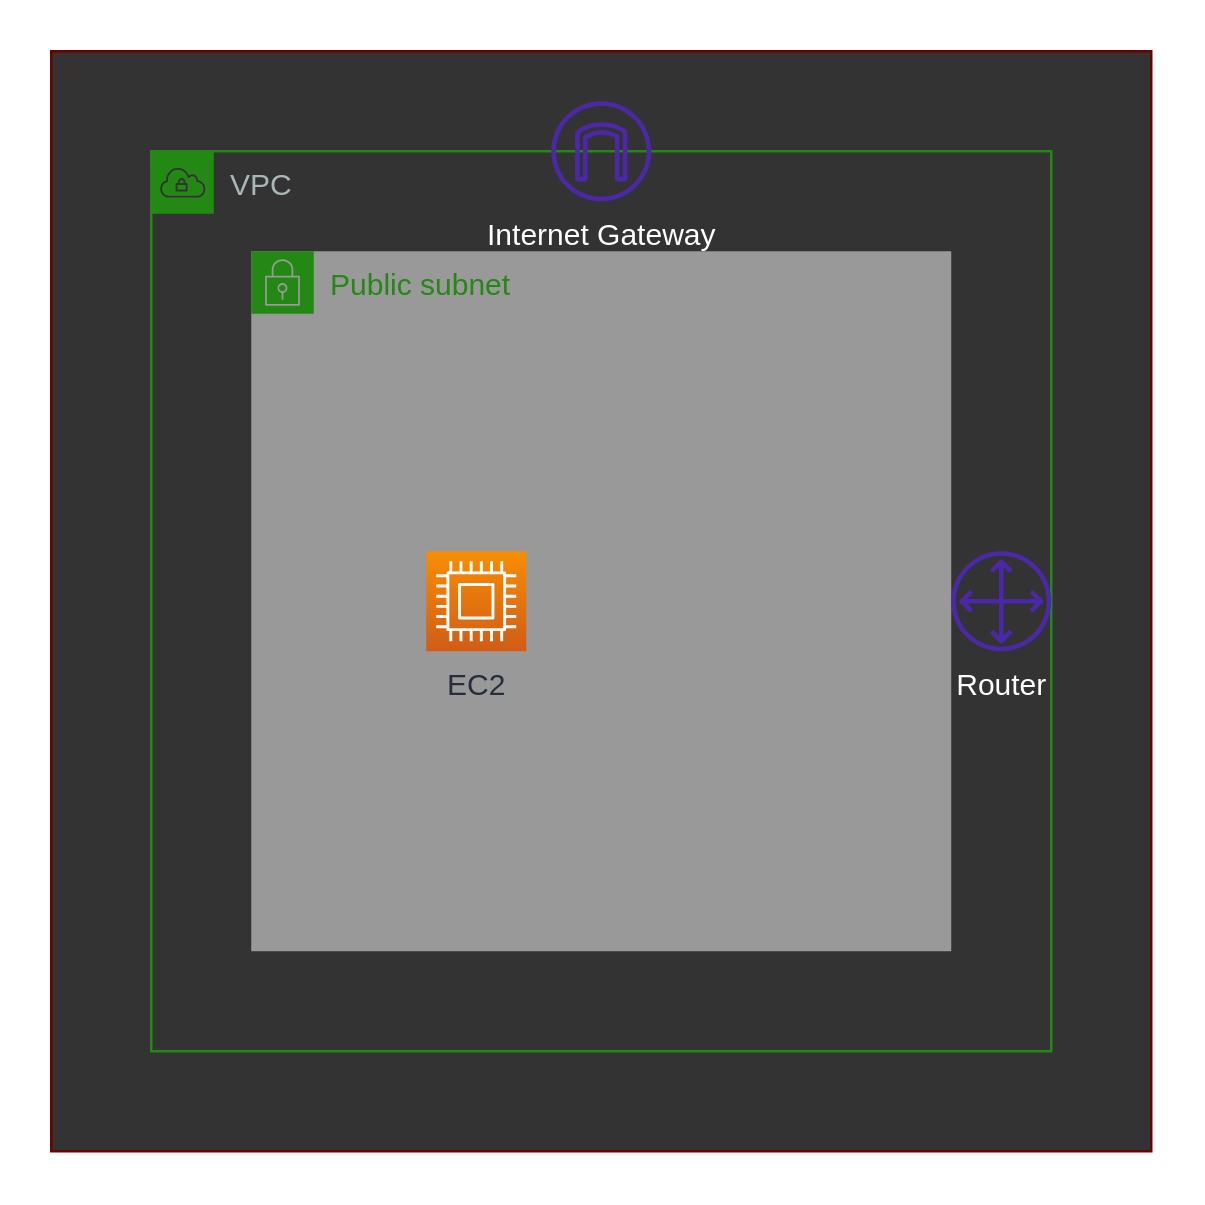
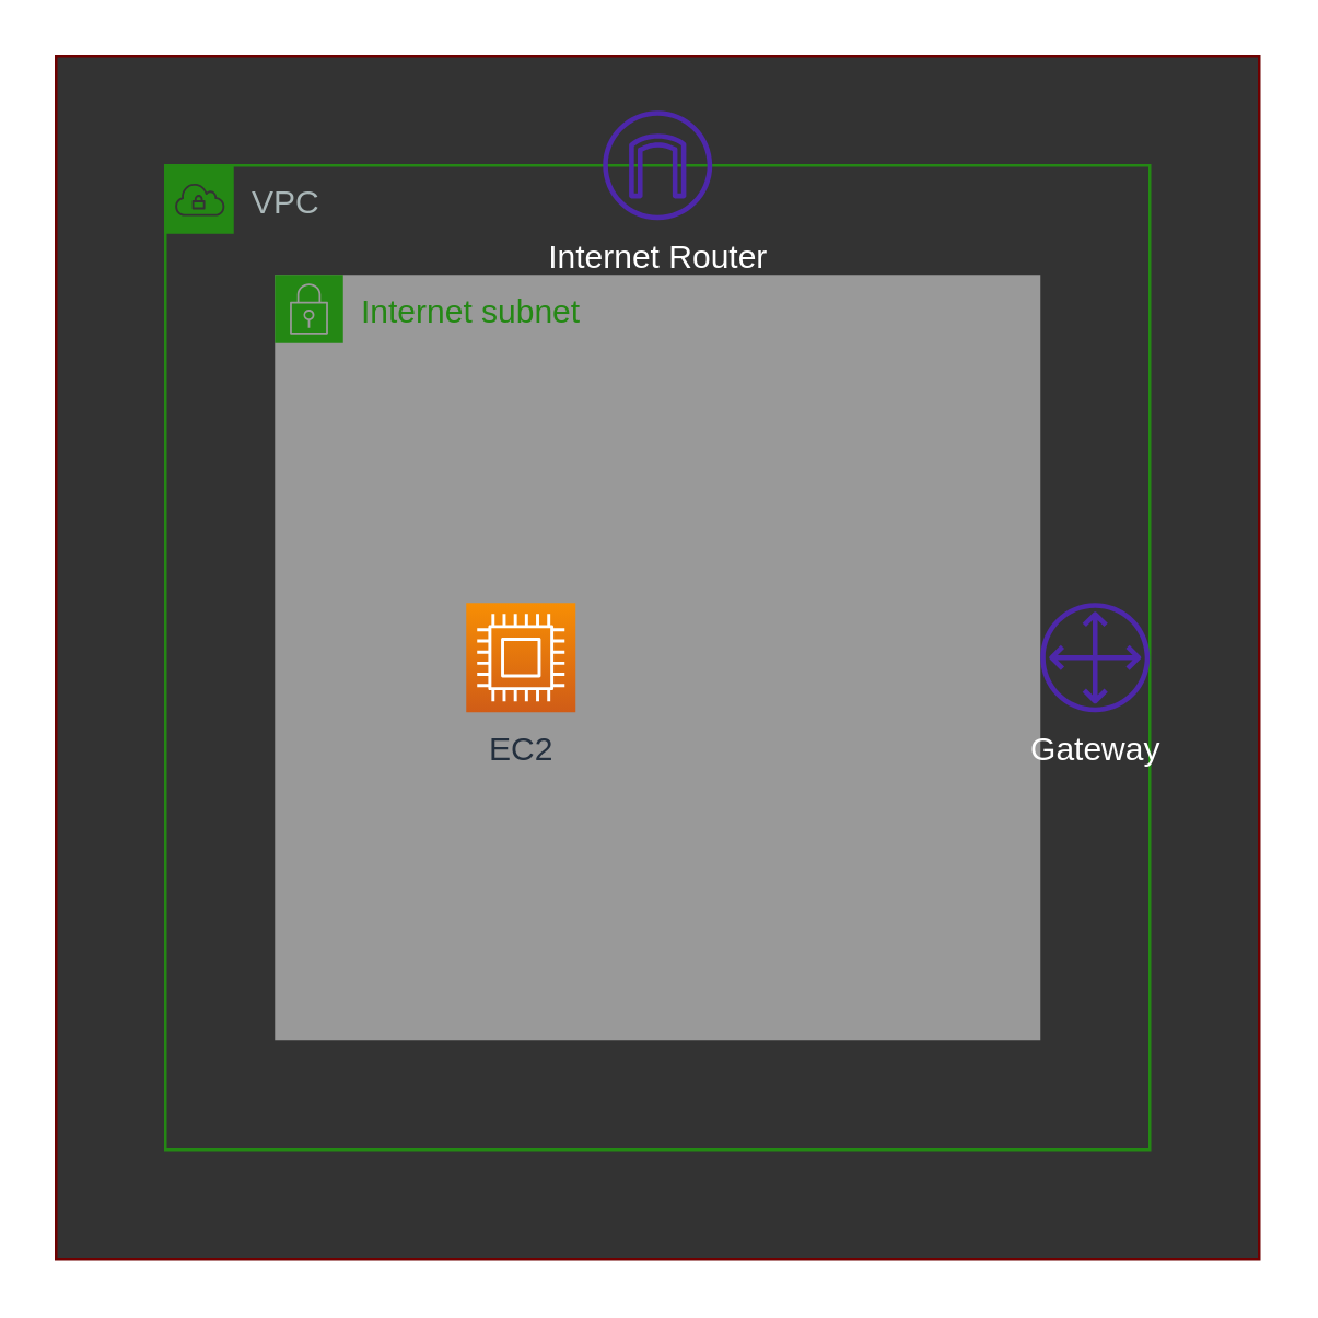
- <mxCell id="7" value="Internet Gateway" style="sketch=0;outlineConnect=0;fontColor=#FFFFFF;gradientColor=none;fillColor=#4D27AA;strokeColor=none;dashed=0;verticalLabelPosition=bottom;verticalAlign=top;align=center;html=1;fontSize=12;fontStyle=0;aspect=fixed;pointerEvents=1;shape=mxgraph.aws4.internet_gateway;" parent="1" vertex="1"><mxGeometry x="220" y="40" width="40" height="40" as="geometry" /></mxCell>
+ <mxCell id="7" value="Internet Router" style="sketch=0;outlineConnect=0;fontColor=#FFFFFF;gradientColor=none;fillColor=#4D27AA;strokeColor=none;dashed=0;verticalLabelPosition=bottom;verticalAlign=top;align=center;html=1;fontSize=12;fontStyle=0;aspect=fixed;pointerEvents=1;shape=mxgraph.aws4.internet_gateway;" parent="1" vertex="1"><mxGeometry x="220" y="40" width="40" height="40" as="geometry" /></mxCell>
- <mxCell id="4" value="Public subnet" style="points=[[0,0],[0.25,0],[0.5,0],[0.75,0],[1,0],[1,0.25],[1,0.5],[1,0.75],[1,1],[0.75,1],[0.5,1],[0.25,1],[0,1],[0,0.75],[0,0.5],[0,0.25]];outlineConnect=0;gradientColor=none;html=1;whiteSpace=wrap;fontSize=12;fontStyle=0;container=1;pointerEvents=0;collapsible=0;recursiveResize=0;shape=mxgraph.aws4.group;grIcon=mxgraph.aws4.group_security_group;grStroke=0;strokeColor=#248814;fillColor=#999999;verticalAlign=top;align=left;spacingLeft=30;fontColor=#248814;dashed=0;" parent="3" vertex="1"><mxGeometry x="40" y="40" width="280" height="280" as="geometry" /></mxCell>
+ <mxCell id="4" value="Internet subnet" style="points=[[0,0],[0.25,0],[0.5,0],[0.75,0],[1,0],[1,0.25],[1,0.5],[1,0.75],[1,1],[0.75,1],[0.5,1],[0.25,1],[0,1],[0,0.75],[0,0.5],[0,0.25]];outlineConnect=0;gradientColor=none;html=1;whiteSpace=wrap;fontSize=12;fontStyle=0;container=1;pointerEvents=0;collapsible=0;recursiveResize=0;shape=mxgraph.aws4.group;grIcon=mxgraph.aws4.group_security_group;grStroke=0;strokeColor=#248814;fillColor=#999999;verticalAlign=top;align=left;spacingLeft=30;fontColor=#248814;dashed=0;" parent="3" vertex="1"><mxGeometry x="40" y="40" width="280" height="280" as="geometry" /></mxCell>
- <mxCell id="6" value="Router" style="sketch=0;outlineConnect=0;fontColor=#FFFFFF;gradientColor=none;fillColor=#4D27AA;strokeColor=none;dashed=0;verticalLabelPosition=bottom;verticalAlign=top;align=center;html=1;fontSize=12;fontStyle=0;aspect=fixed;pointerEvents=1;shape=mxgraph.aws4.customer_gateway;" parent="3" vertex="1"><mxGeometry x="320" y="160" width="40" height="40" as="geometry" /></mxCell>
+ <mxCell id="6" value="Gateway" style="sketch=0;outlineConnect=0;fontColor=#FFFFFF;gradientColor=none;fillColor=#4D27AA;strokeColor=none;dashed=0;verticalLabelPosition=bottom;verticalAlign=top;align=center;html=1;fontSize=12;fontStyle=0;aspect=fixed;pointerEvents=1;shape=mxgraph.aws4.customer_gateway;" parent="3" vertex="1"><mxGeometry x="320" y="160" width="40" height="40" as="geometry" /></mxCell>
